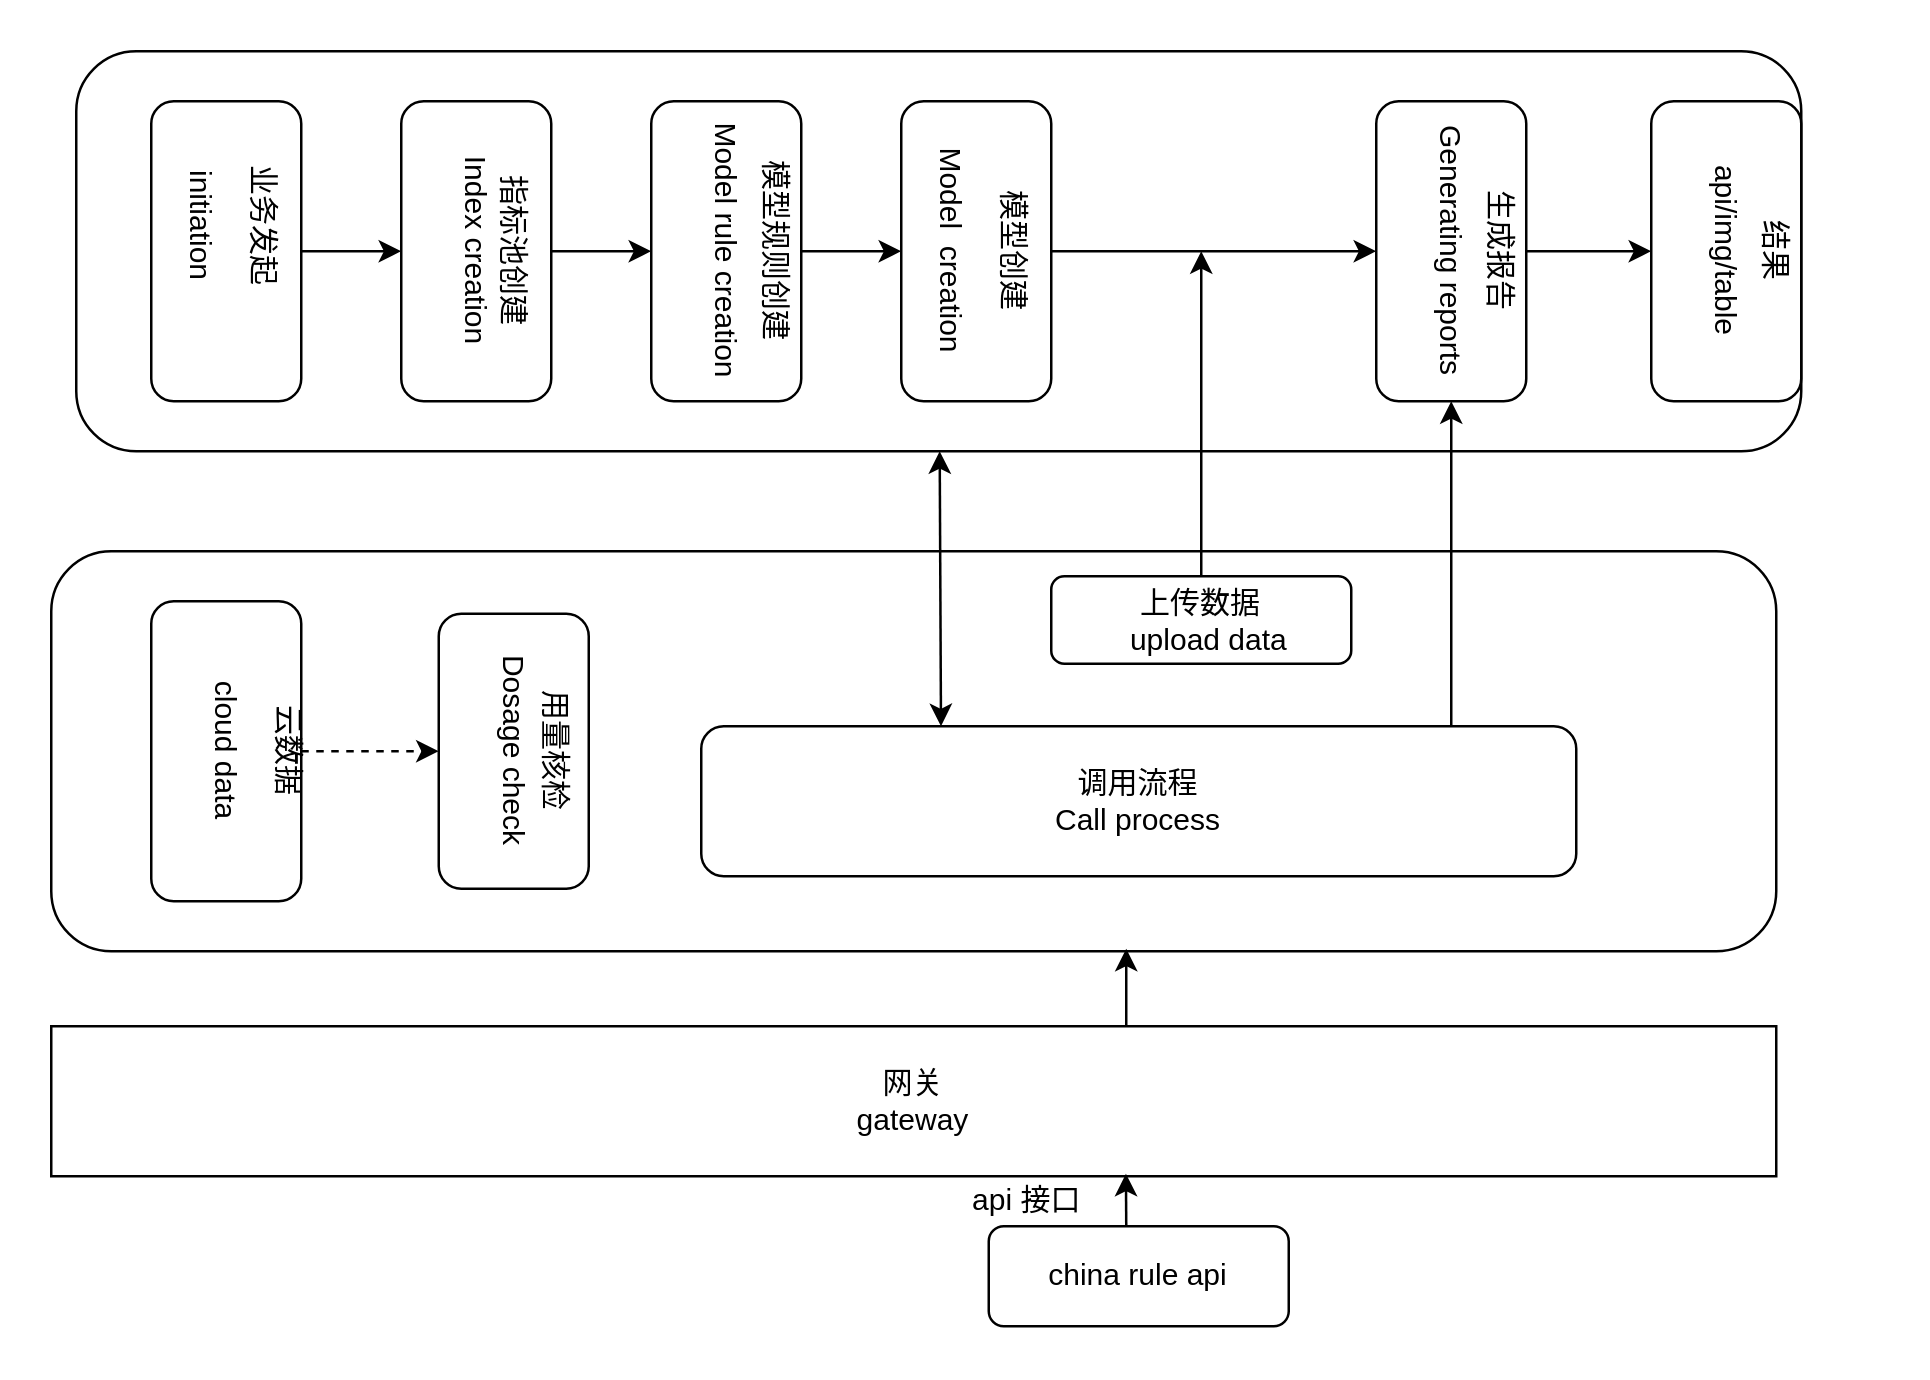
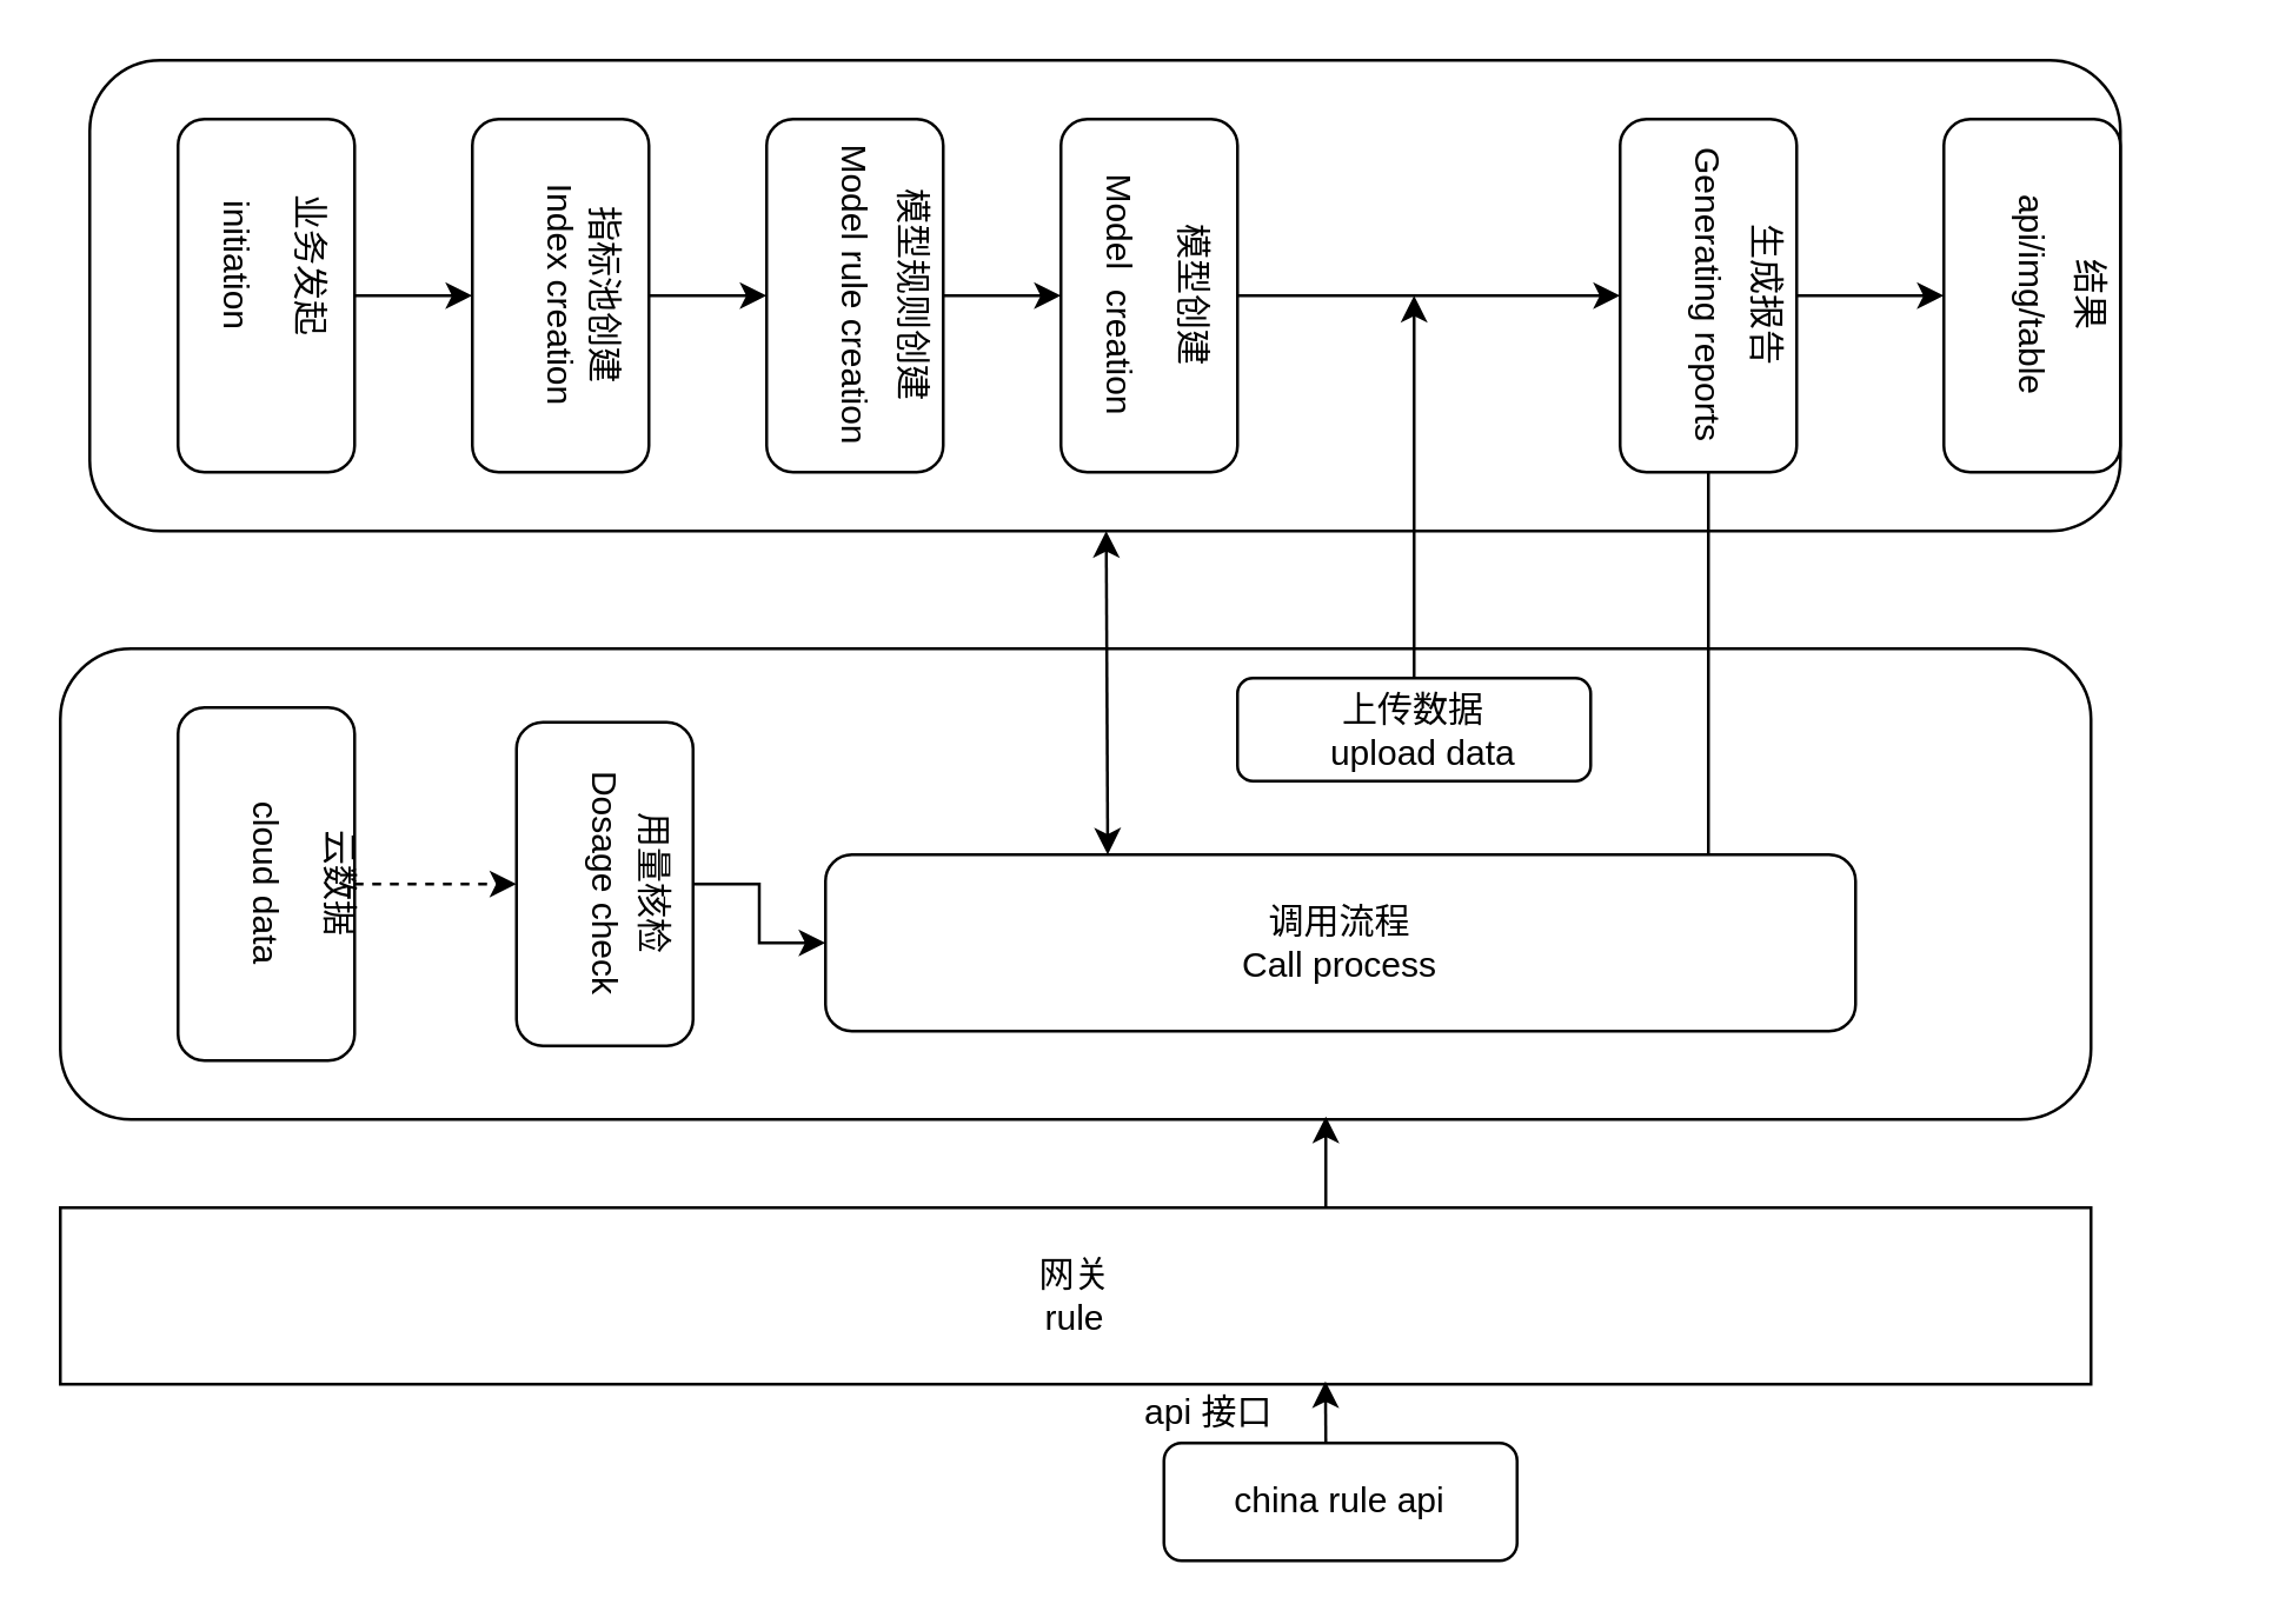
- <mxCell id="29" style="edgeStyle=orthogonalEdgeStyle;rounded=0;orthogonalLoop=1;jettySize=auto;html=1;" edge="1" parent="1" source="30" target="20"><mxGeometry relative="1" as="geometry"><Array as="points"><mxPoint x="580" y="170" /><mxPoint x="580" y="170" /></Array></mxGeometry></mxCell>
+ <mxCell id="29" style="edgeStyle=orthogonalEdgeStyle;rounded=0;orthogonalLoop=1;jettySize=auto;html=1;endArrow=none;" edge="1" parent="1" source="30" target="20"><mxGeometry relative="1" as="geometry"><Array as="points"><mxPoint x="580" y="170" /><mxPoint x="580" y="170" /></Array></mxGeometry></mxCell>
+ <mxCell id="25" style="edgeStyle=orthogonalEdgeStyle;rounded=0;orthogonalLoop=1;jettySize=auto;html=1;entryX=0;entryY=0.5;entryDx=0;entryDy=0;" edge="1" parent="1" source="26" target="30"><mxGeometry relative="1" as="geometry" /></mxCell>
- <mxCell id="34" value="网关&lt;br&gt;gateway" style="rounded=0;whiteSpace=wrap;html=1;" vertex="1" parent="1"><mxGeometry x="20" y="410" width="690" height="60" as="geometry" /></mxCell>
+ <mxCell id="34" value="网关&lt;br&gt;rule" style="rounded=0;whiteSpace=wrap;html=1;" vertex="1" parent="1"><mxGeometry x="20" y="410" width="690" height="60" as="geometry" /></mxCell>
